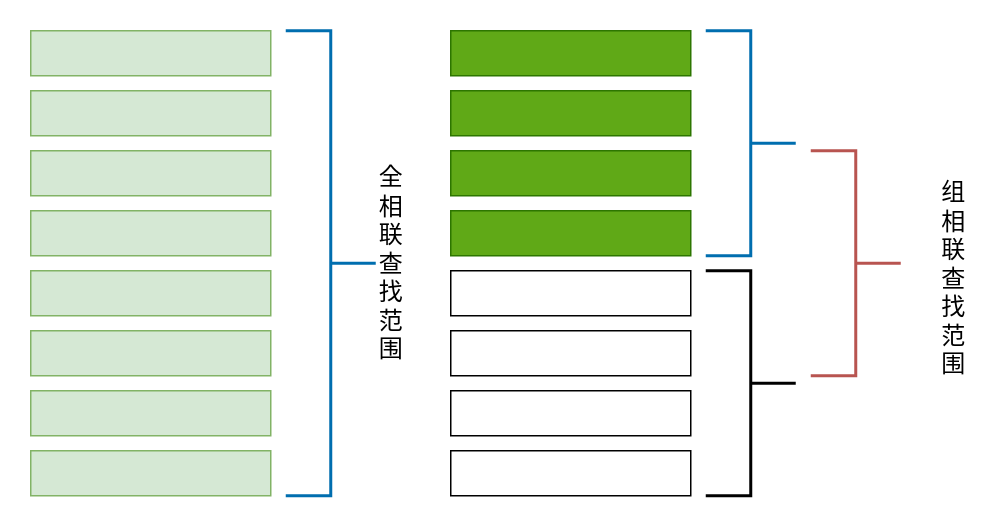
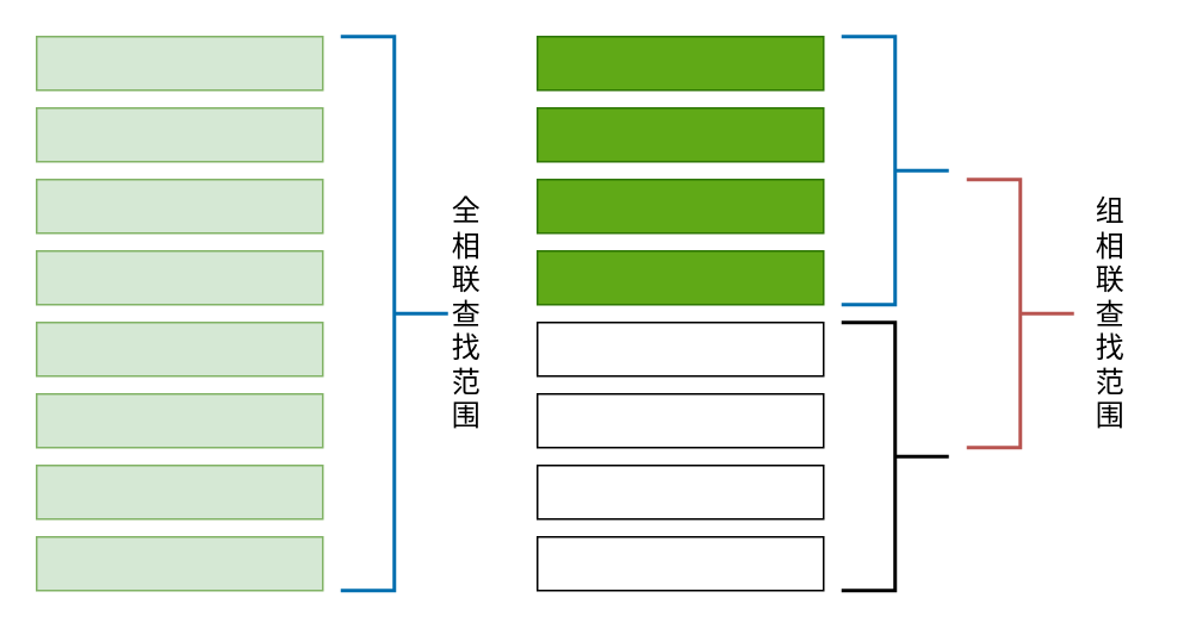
- <mxCell id="6" value="&lt;span style=&quot;background-color: transparent; color: light-dark(rgb(0, 0, 0), rgb(255, 255, 255)); font-size: 16px;&quot;&gt;组&lt;/span&gt;&lt;div&gt;&lt;span style=&quot;background-color: transparent; color: light-dark(rgb(0, 0, 0), rgb(255, 255, 255)); font-size: 16px;&quot;&gt;相&lt;/span&gt;&lt;/div&gt;&lt;div&gt;&lt;span style=&quot;background-color: transparent; color: light-dark(rgb(0, 0, 0), rgb(255, 255, 255)); font-size: 16px;&quot;&gt;联&lt;/span&gt;&lt;/div&gt;&lt;div&gt;&lt;span style=&quot;background-color: transparent; color: light-dark(rgb(0, 0, 0), rgb(255, 255, 255)); font-size: 16px;&quot;&gt;查&lt;/span&gt;&lt;div&gt;&lt;div&gt;&lt;font style=&quot;font-size: 16px;&quot;&gt;找&lt;/font&gt;&lt;/div&gt;&lt;div&gt;&lt;font style=&quot;font-size: 16px;&quot;&gt;范&lt;/font&gt;&lt;/div&gt;&lt;div&gt;&lt;font style=&quot;font-size: 16px;&quot;&gt;围&lt;/font&gt;&lt;/div&gt;&lt;/div&gt;&lt;/div&gt;" style="text;html=1;align=center;verticalAlign=middle;resizable=0;points=[];autosize=1;strokeColor=none;fillColor=none;" parent="1" vertex="1"><mxGeometry x="615" y="110" width="40" height="150" as="geometry" /></mxCell>
+ <mxCell id="6" value="&lt;span style=&quot;background-color: transparent; color: light-dark(rgb(0, 0, 0), rgb(255, 255, 255)); font-size: 16px;&quot;&gt;组&lt;/span&gt;&lt;div&gt;&lt;span style=&quot;background-color: transparent; color: light-dark(rgb(0, 0, 0), rgb(255, 255, 255)); font-size: 16px;&quot;&gt;相&lt;/span&gt;&lt;/div&gt;&lt;div&gt;&lt;span style=&quot;background-color: transparent; color: light-dark(rgb(0, 0, 0), rgb(255, 255, 255)); font-size: 16px;&quot;&gt;联&lt;/span&gt;&lt;/div&gt;&lt;div&gt;&lt;span style=&quot;background-color: transparent; color: light-dark(rgb(0, 0, 0), rgb(255, 255, 255)); font-size: 16px;&quot;&gt;查&lt;/span&gt;&lt;div&gt;&lt;div&gt;&lt;font style=&quot;font-size: 16px;&quot;&gt;找&lt;/font&gt;&lt;/div&gt;&lt;div&gt;&lt;font style=&quot;font-size: 16px;&quot;&gt;范&lt;/font&gt;&lt;/div&gt;&lt;div&gt;&lt;font style=&quot;font-size: 16px;&quot;&gt;围&lt;/font&gt;&lt;/div&gt;&lt;/div&gt;&lt;/div&gt;" style="text;html=1;align=center;verticalAlign=middle;resizable=0;points=[];autosize=1;strokeColor=none;fillColor=none;" parent="1" vertex="1"><mxGeometry x="600" y="100" width="40" height="150" as="geometry" /></mxCell>
